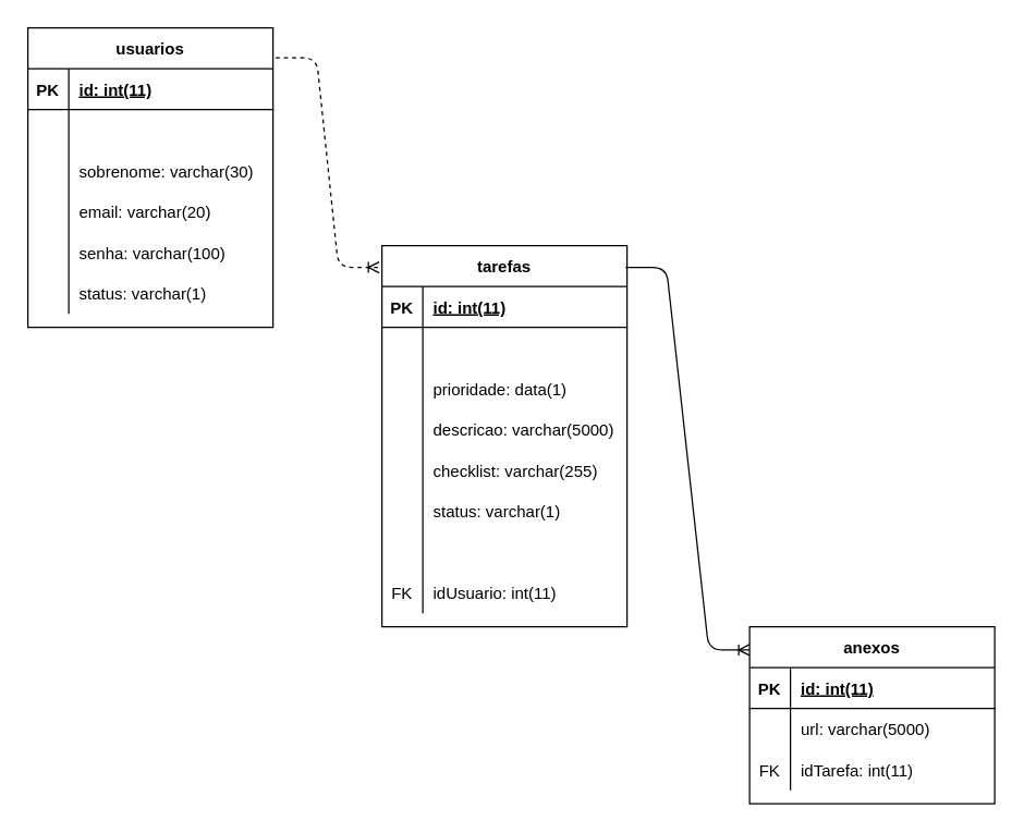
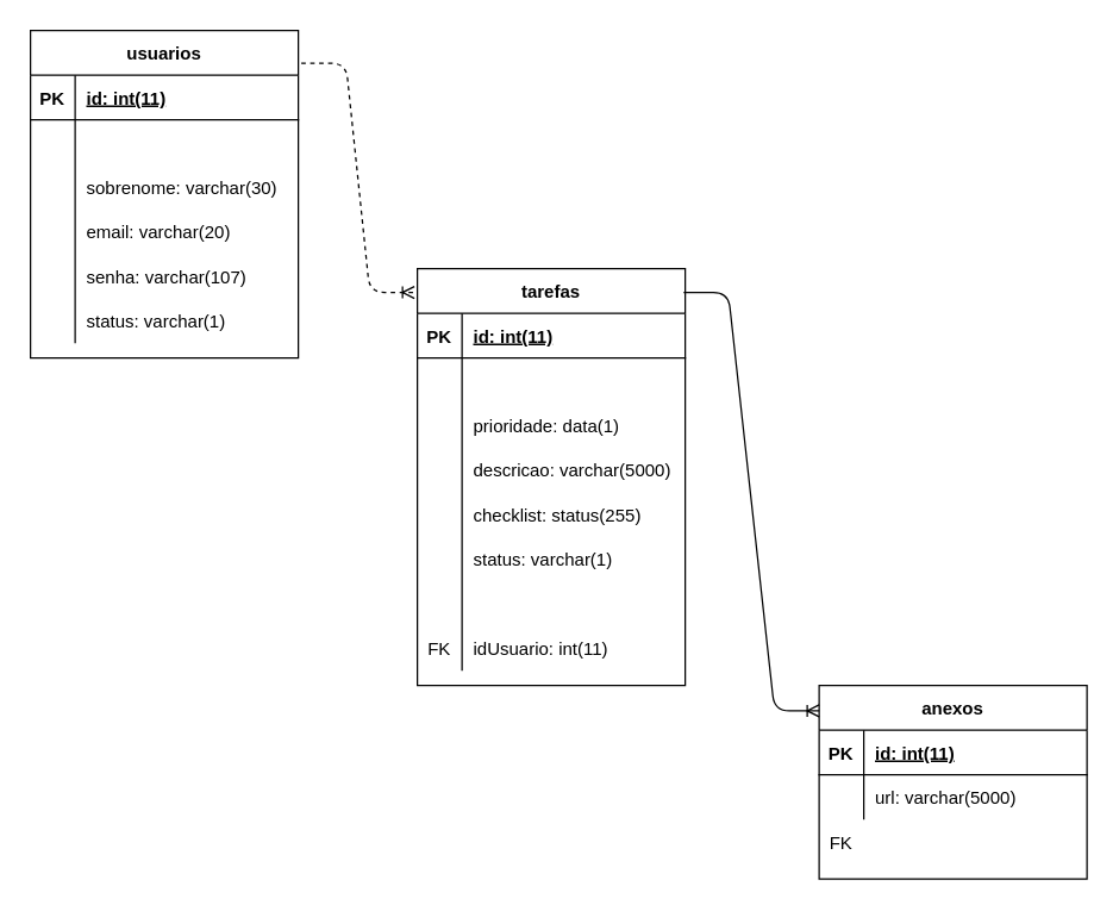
- <mxCell id="39" value="senha: varchar(100)" style="shape=partialRectangle;connectable=0;fillColor=none;top=0;left=0;bottom=0;right=0;align=left;spacingLeft=6;overflow=hidden;" vertex="1" parent="37"><mxGeometry x="30" width="150" height="30" as="geometry" /></mxCell>
+ <mxCell id="39" value="senha: varchar(107)" style="shape=partialRectangle;connectable=0;fillColor=none;top=0;left=0;bottom=0;right=0;align=left;spacingLeft=6;overflow=hidden;" vertex="1" parent="37"><mxGeometry x="30" width="150" height="30" as="geometry" /></mxCell>
- <mxCell id="16" value="checklist: varchar(255)" style="shape=partialRectangle;connectable=0;fillColor=none;top=0;left=0;bottom=0;right=0;align=left;spacingLeft=6;overflow=hidden;" vertex="1" parent="14"><mxGeometry x="30" width="150" height="30" as="geometry" /></mxCell>
+ <mxCell id="16" value="checklist: status(255)" style="shape=partialRectangle;connectable=0;fillColor=none;top=0;left=0;bottom=0;right=0;align=left;spacingLeft=6;overflow=hidden;" vertex="1" parent="14"><mxGeometry x="30" width="150" height="30" as="geometry" /></mxCell>
- <mxCell id="52" value="idTarefa: int(11)" style="shape=partialRectangle;connectable=0;fillColor=none;top=0;left=0;bottom=0;right=0;align=left;spacingLeft=6;overflow=hidden;" vertex="1" parent="50"><mxGeometry x="30" width="150" height="30" as="geometry" /></mxCell>
